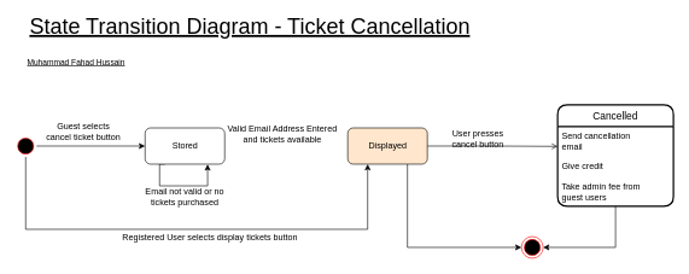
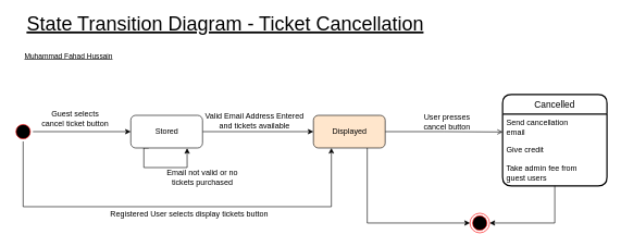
- <mxCell id="15" value="User presses cancel button" style="text;html=1;strokeColor=none;fillColor=none;align=center;verticalAlign=middle;whiteSpace=wrap;rounded=0;" parent="1" vertex="1"><mxGeometry x="605" y="171" width="110" height="40" as="geometry" /></mxCell>
+ <mxCell id="15" value="User presses cancel button" style="text;html=1;strokeColor=none;fillColor=none;align=center;verticalAlign=middle;whiteSpace=wrap;rounded=0;" parent="1" vertex="1"><mxGeometry x="630" y="166" width="110" height="40" as="geometry" /></mxCell>
+ <mxCell id="6" style="edgeStyle=orthogonalEdgeStyle;rounded=0;orthogonalLoop=1;jettySize=auto;html=1;exitX=1;exitY=0.5;exitDx=0;exitDy=0;entryX=0;entryY=0.5;entryDx=0;entryDy=0;" parent="1" source="8" target="12" edge="1"><mxGeometry relative="1" as="geometry" /></mxCell>
- <mxCell id="14" value="Email not valid or no tickets purchased" style="text;html=1;strokeColor=none;fillColor=none;align=center;verticalAlign=middle;whiteSpace=wrap;rounded=0;" parent="1" vertex="1"><mxGeometry x="190" y="256" width="130" height="30" as="geometry" /></mxCell>
+ <mxCell id="14" value="Email not valid or no tickets purchased" style="text;html=1;strokeColor=none;fillColor=none;align=center;verticalAlign=middle;whiteSpace=wrap;rounded=0;" parent="1" vertex="1"><mxGeometry x="245" y="256" width="130" height="30" as="geometry" /></mxCell>
